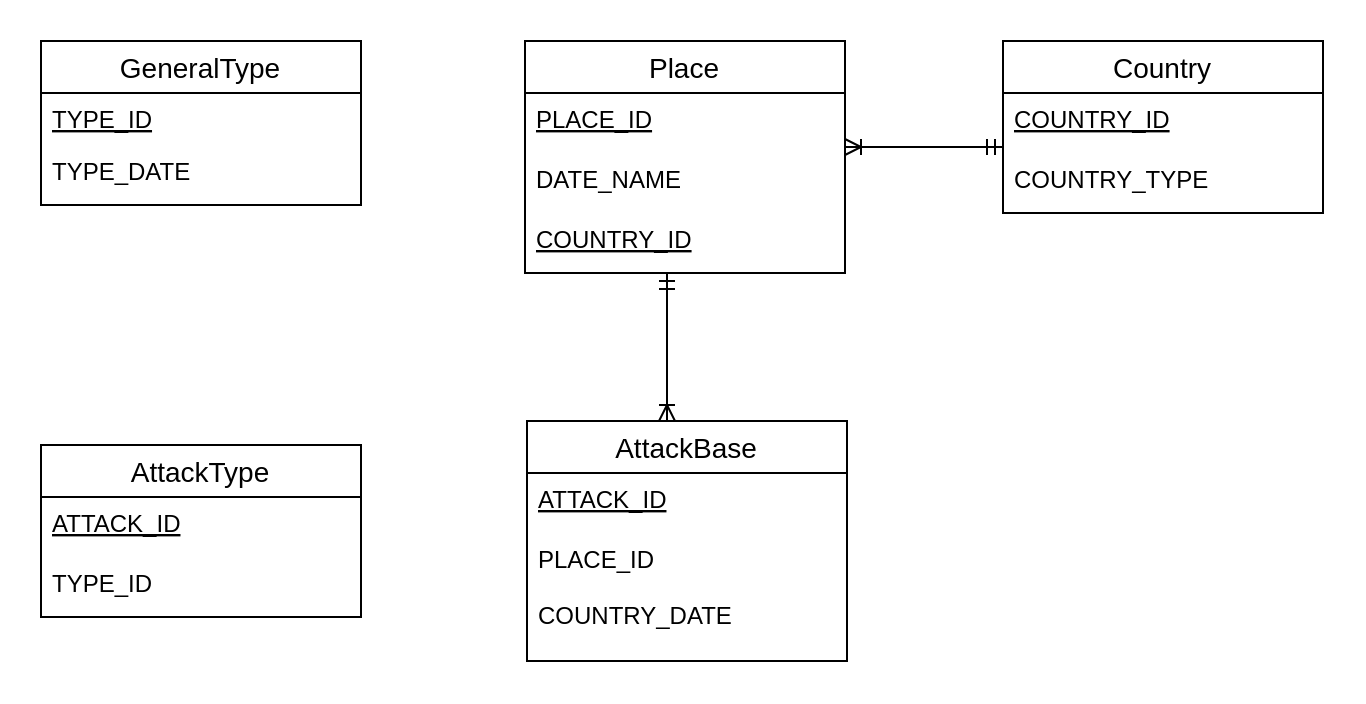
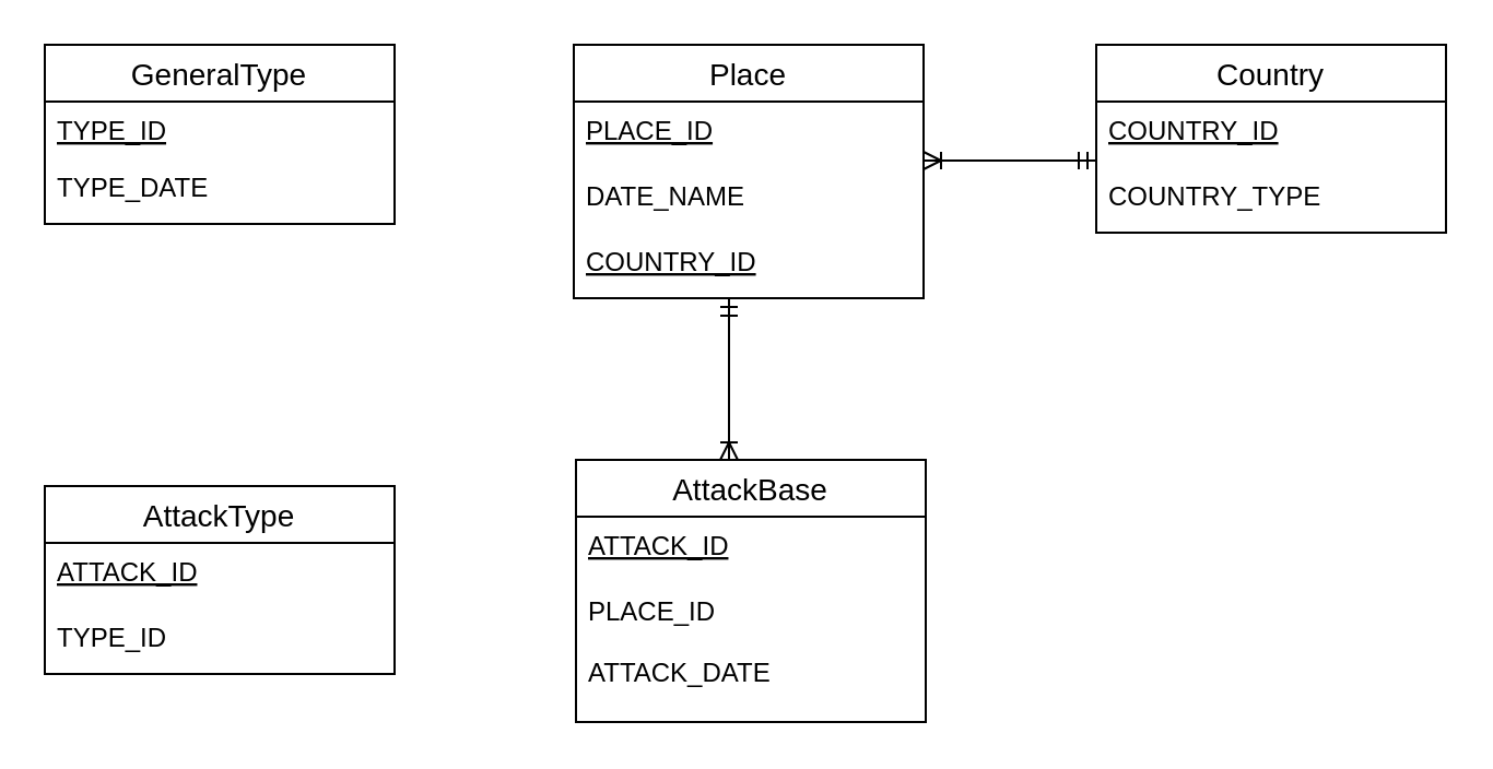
- <mxCell id="10" value="PLACE_ID&#10;&#10;COUNTRY_DATE" style="text;strokeColor=none;fillColor=none;spacingLeft=4;spacingRight=4;overflow=hidden;rotatable=0;points=[[0,0.5],[1,0.5]];portConstraint=eastwest;fontSize=12;" parent="8" vertex="1"><mxGeometry y="56" width="160" height="64" as="geometry" /></mxCell>
+ <mxCell id="10" value="PLACE_ID&#10;&#10;ATTACK_DATE" style="text;strokeColor=none;fillColor=none;spacingLeft=4;spacingRight=4;overflow=hidden;rotatable=0;points=[[0,0.5],[1,0.5]];portConstraint=eastwest;fontSize=12;" parent="8" vertex="1"><mxGeometry y="56" width="160" height="64" as="geometry" /></mxCell>
